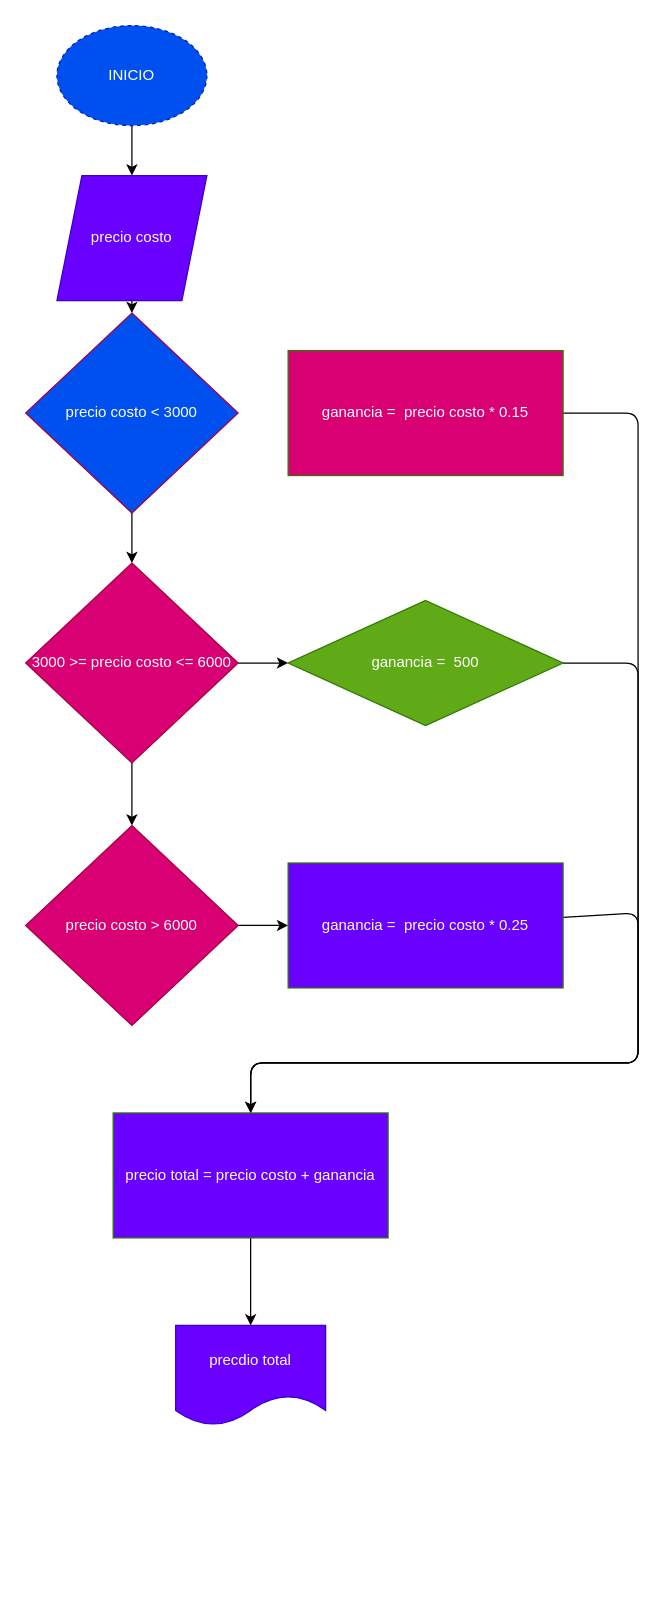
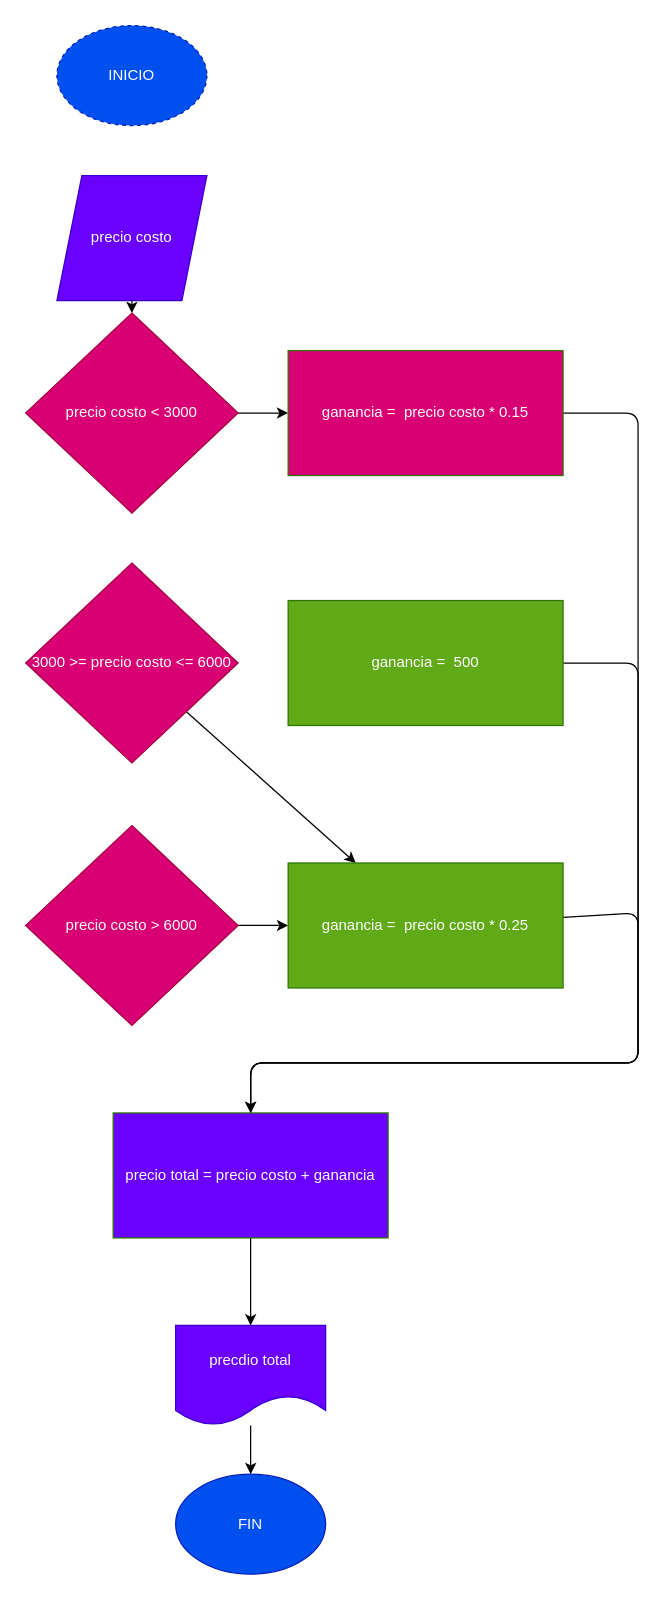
- <mxCell id="2" value="" style="edgeStyle=none;html=1;fontColor=#FFFFFF;" edge="1" parent="1" source="3" target="5"><mxGeometry relative="1" as="geometry" /></mxCell>
- <mxCell id="7" value="&lt;font color=&quot;#ffffff&quot;&gt;precio costo &amp;lt; 3000&lt;/font&gt;" style="rhombus;whiteSpace=wrap;html=1;fillColor=#0050ef;fontColor=#ffffff;strokeColor=#A50040;" vertex="1" parent="1"><mxGeometry x="20" y="250" width="170" height="160" as="geometry" /></mxCell>
+ <mxCell id="7" value="&lt;font color=&quot;#ffffff&quot;&gt;precio costo &amp;lt; 3000&lt;/font&gt;" style="rhombus;whiteSpace=wrap;html=1;fillColor=#d80073;fontColor=#ffffff;strokeColor=#A50040;" vertex="1" parent="1"><mxGeometry x="20" y="250" width="170" height="160" as="geometry" /></mxCell>
- <mxCell id="6" value="" style="edgeStyle=none;html=1;fontColor=#FFFFFF;" edge="1" parent="1" source="7" target="12"><mxGeometry relative="1" as="geometry" /></mxCell>
+ <mxCell id="6" value="" style="edgeStyle=none;html=1;fontColor=#FFFFFF;" edge="1" parent="1" source="7" target="9"><mxGeometry relative="1" as="geometry" /></mxCell>
- <mxCell id="11" value="" style="edgeStyle=none;html=1;fontColor=#FFFFFF;" edge="1" parent="1" source="12" target="14"><mxGeometry relative="1" as="geometry" /></mxCell>
+ <mxCell id="11" value="" style="edgeStyle=none;html=1;fontColor=#FFFFFF;" edge="1" parent="1" source="12" target="18"><mxGeometry relative="1" as="geometry" /></mxCell>
- <mxCell id="14" value="ganancia =&amp;nbsp; 500" style="rhombus;whiteSpace=wrap;html=1;fontColor=#ffffff;fillColor=#60a917;strokeColor=#2D7600;" vertex="1" parent="1"><mxGeometry x="230" y="480" width="220" height="100" as="geometry" /></mxCell>
+ <mxCell id="14" value="ganancia =&amp;nbsp; 500" style="rounded=0;whiteSpace=wrap;html=1;fontColor=#ffffff;fillColor=#60a917;strokeColor=#2D7600;" vertex="1" parent="1"><mxGeometry x="230" y="480" width="220" height="100" as="geometry" /></mxCell>
- <mxCell id="13" style="edgeStyle=none;html=1;fontColor=#FFFFFF;entryX=0.5;entryY=0;entryDx=0;entryDy=0;endArrow=none;" edge="1" parent="1" source="14" target="20"><mxGeometry relative="1" as="geometry"><mxPoint x="230" y="850" as="targetPoint" /><Array as="points"><mxPoint x="510" y="530" /><mxPoint x="510" y="850" /><mxPoint x="200" y="850" /></Array></mxGeometry></mxCell>
+ <mxCell id="13" style="edgeStyle=none;html=1;fontColor=#FFFFFF;entryX=0.5;entryY=0;entryDx=0;entryDy=0;" edge="1" parent="1" source="14" target="20"><mxGeometry relative="1" as="geometry"><mxPoint x="230" y="850" as="targetPoint" /><Array as="points"><mxPoint x="510" y="530" /><mxPoint x="510" y="850" /><mxPoint x="200" y="850" /></Array></mxGeometry></mxCell>
- <mxCell id="10" value="" style="edgeStyle=none;html=1;fontColor=#FFFFFF;" edge="1" parent="1" source="12" target="16"><mxGeometry relative="1" as="geometry" /></mxCell>
- <mxCell id="17" style="edgeStyle=none;html=1;fontColor=#FFFFFF;entryX=0.5;entryY=0;entryDx=0;entryDy=0;" edge="1" parent="1" source="18" target="20"><mxGeometry relative="1" as="geometry"><mxPoint x="230" y="880" as="targetPoint" /><Array as="points"><mxPoint x="510" y="730" /><mxPoint x="510" y="850" /><mxPoint x="200" y="850" /></Array></mxGeometry></mxCell>
+ <mxCell id="17" style="edgeStyle=none;html=1;fontColor=#FFFFFF;entryX=0.5;entryY=0;entryDx=0;entryDy=0;endArrow=none;" edge="1" parent="1" source="18" target="20"><mxGeometry relative="1" as="geometry"><mxPoint x="230" y="880" as="targetPoint" /><Array as="points"><mxPoint x="510" y="730" /><mxPoint x="510" y="850" /><mxPoint x="200" y="850" /></Array></mxGeometry></mxCell>
- <mxCell id="18" value="ganancia =&amp;nbsp; precio costo * 0.25" style="rounded=0;whiteSpace=wrap;html=1;fontColor=#ffffff;fillColor=#6a00ff;strokeColor=#2D7600;" vertex="1" parent="1"><mxGeometry x="230" y="690" width="220" height="100" as="geometry" /></mxCell>
+ <mxCell id="18" value="ganancia =&amp;nbsp; precio costo * 0.25" style="rounded=0;whiteSpace=wrap;html=1;fontColor=#ffffff;fillColor=#60a917;strokeColor=#2D7600;" vertex="1" parent="1"><mxGeometry x="230" y="690" width="220" height="100" as="geometry" /></mxCell>
+ <mxCell id="21" value="" style="edgeStyle=none;html=1;fontColor=#FFFFFF;" edge="1" parent="1" source="22" target="23"><mxGeometry relative="1" as="geometry" /></mxCell>
+ <mxCell id="23" value="FIN" style="ellipse;whiteSpace=wrap;html=1;fontColor=#ffffff;fillColor=#0050ef;strokeColor=#001DBC;" vertex="1" parent="1"><mxGeometry x="140" y="1179" width="120" height="80" as="geometry" /></mxCell>
